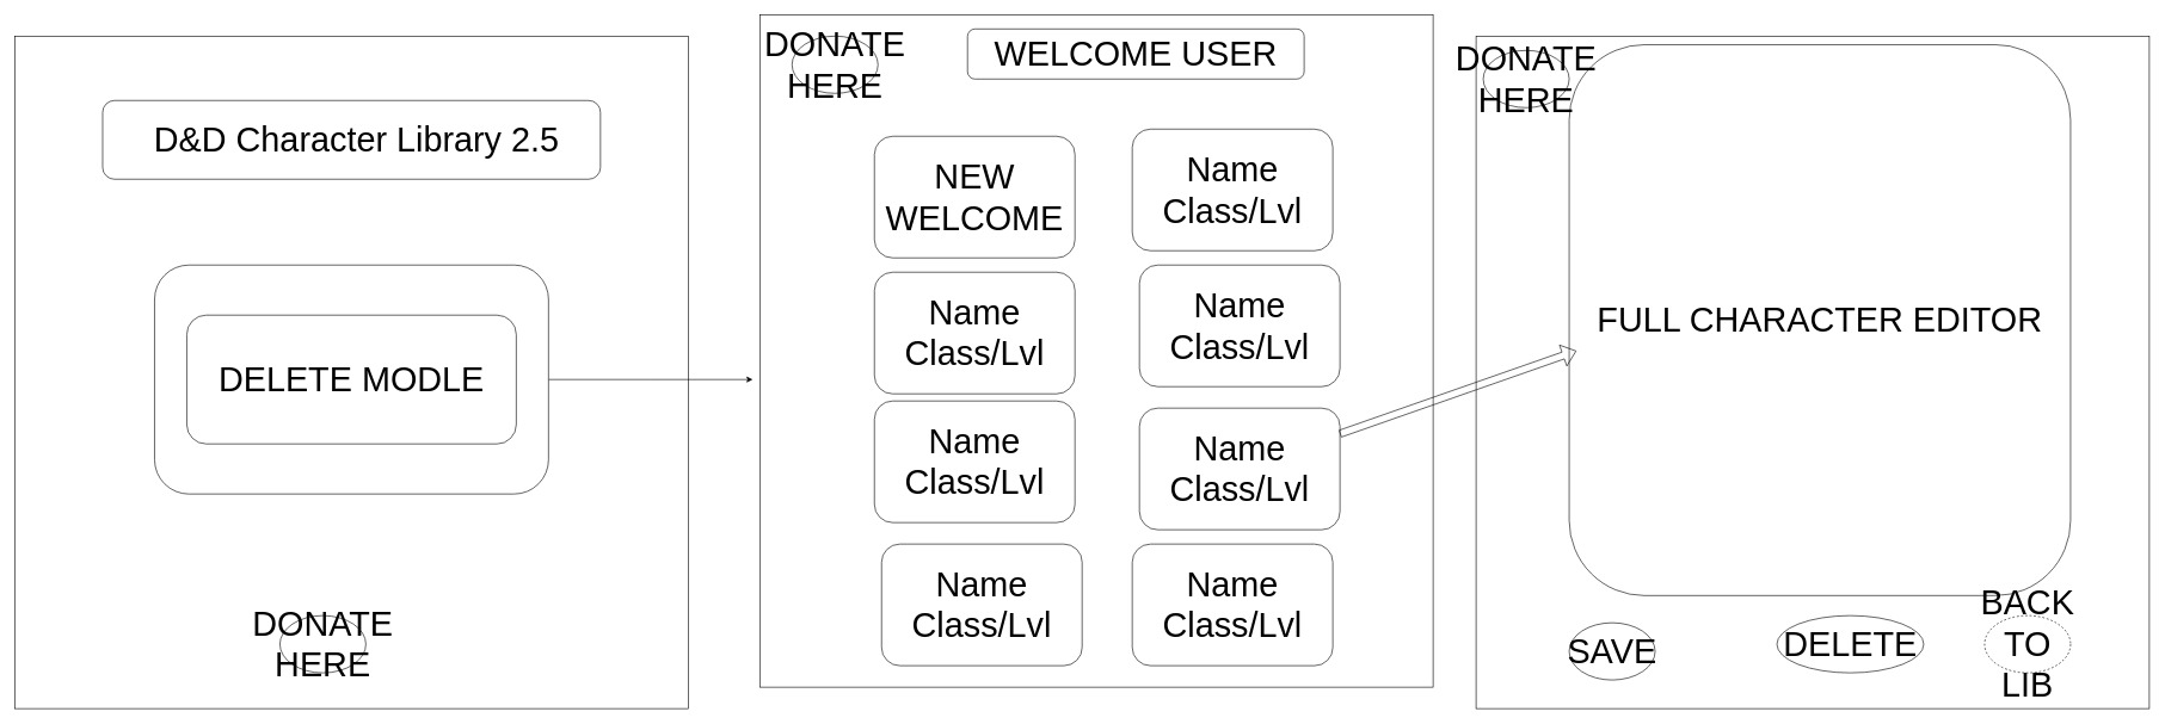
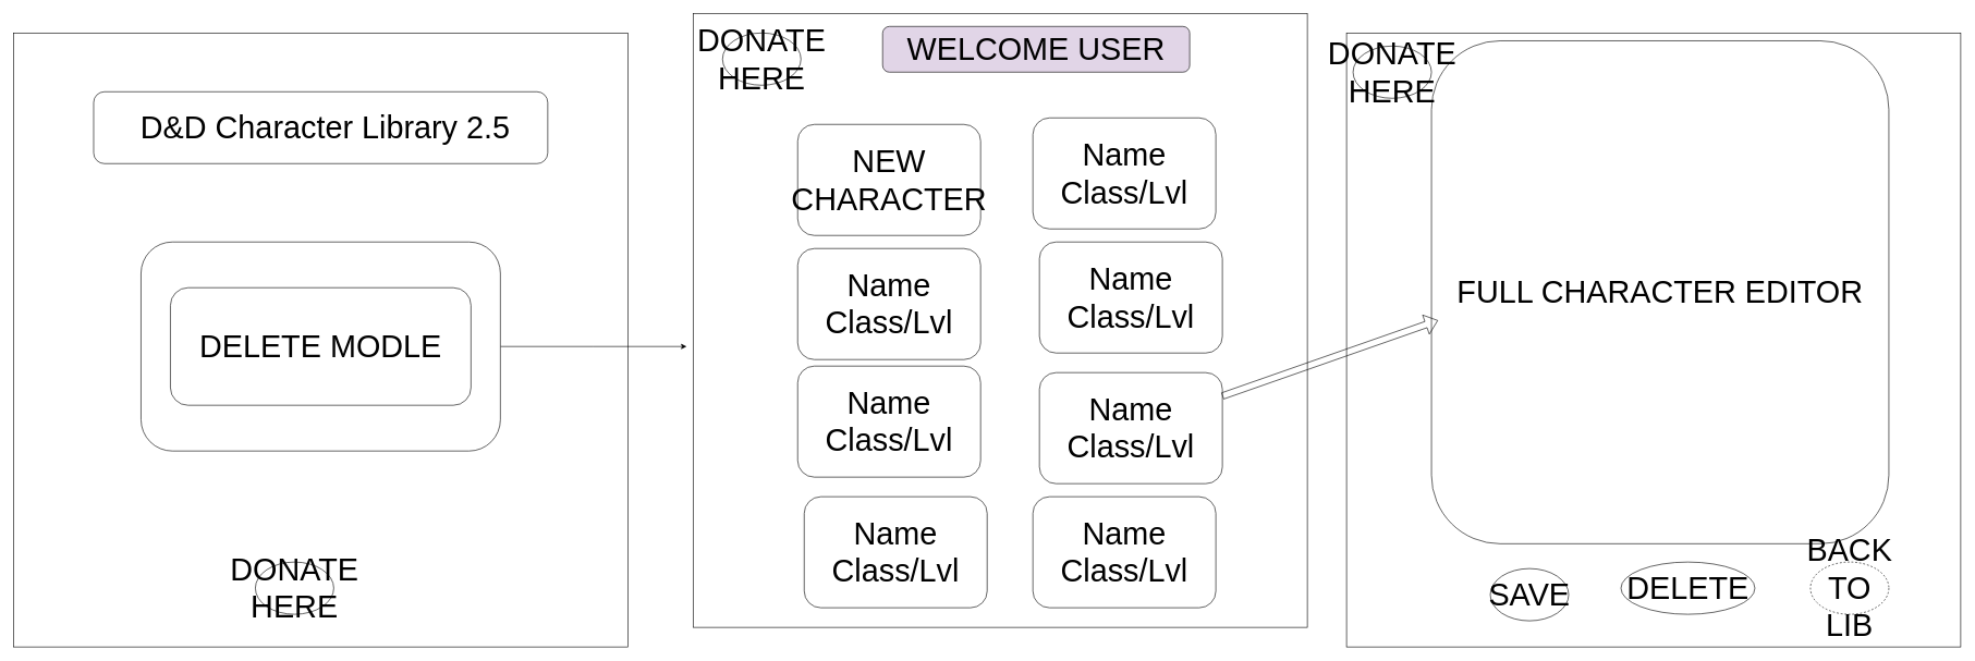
- <mxCell id="8" value="WELCOME USER" style="rounded=1;whiteSpace=wrap;html=1;fontSize=48;" vertex="1" parent="1"><mxGeometry x="1350" y="40" width="470" height="70" as="geometry" /></mxCell>
+ <mxCell id="8" value="WELCOME USER" style="rounded=1;whiteSpace=wrap;html=1;fontSize=48;fillColor=#e1d5e7;" vertex="1" parent="1"><mxGeometry x="1350" y="40" width="470" height="70" as="geometry" /></mxCell>
- <mxCell id="22" value="NEW WELCOME" style="rounded=1;whiteSpace=wrap;html=1;fontSize=48;" vertex="1" parent="1"><mxGeometry x="1220" y="190" width="280" height="170" as="geometry" /></mxCell>
+ <mxCell id="22" value="NEW CHARACTER" style="rounded=1;whiteSpace=wrap;html=1;fontSize=48;" vertex="1" parent="1"><mxGeometry x="1220" y="190" width="280" height="170" as="geometry" /></mxCell>
- <mxCell id="18" value="SAVE" style="ellipse;whiteSpace=wrap;html=1;fontSize=48;" vertex="1" parent="1"><mxGeometry x="2190" y="870" width="120" height="80" as="geometry" /></mxCell>
+ <mxCell id="18" value="SAVE" style="ellipse;whiteSpace=wrap;html=1;fontSize=48;" vertex="1" parent="1"><mxGeometry x="2280" y="870" width="120" height="80" as="geometry" /></mxCell>
